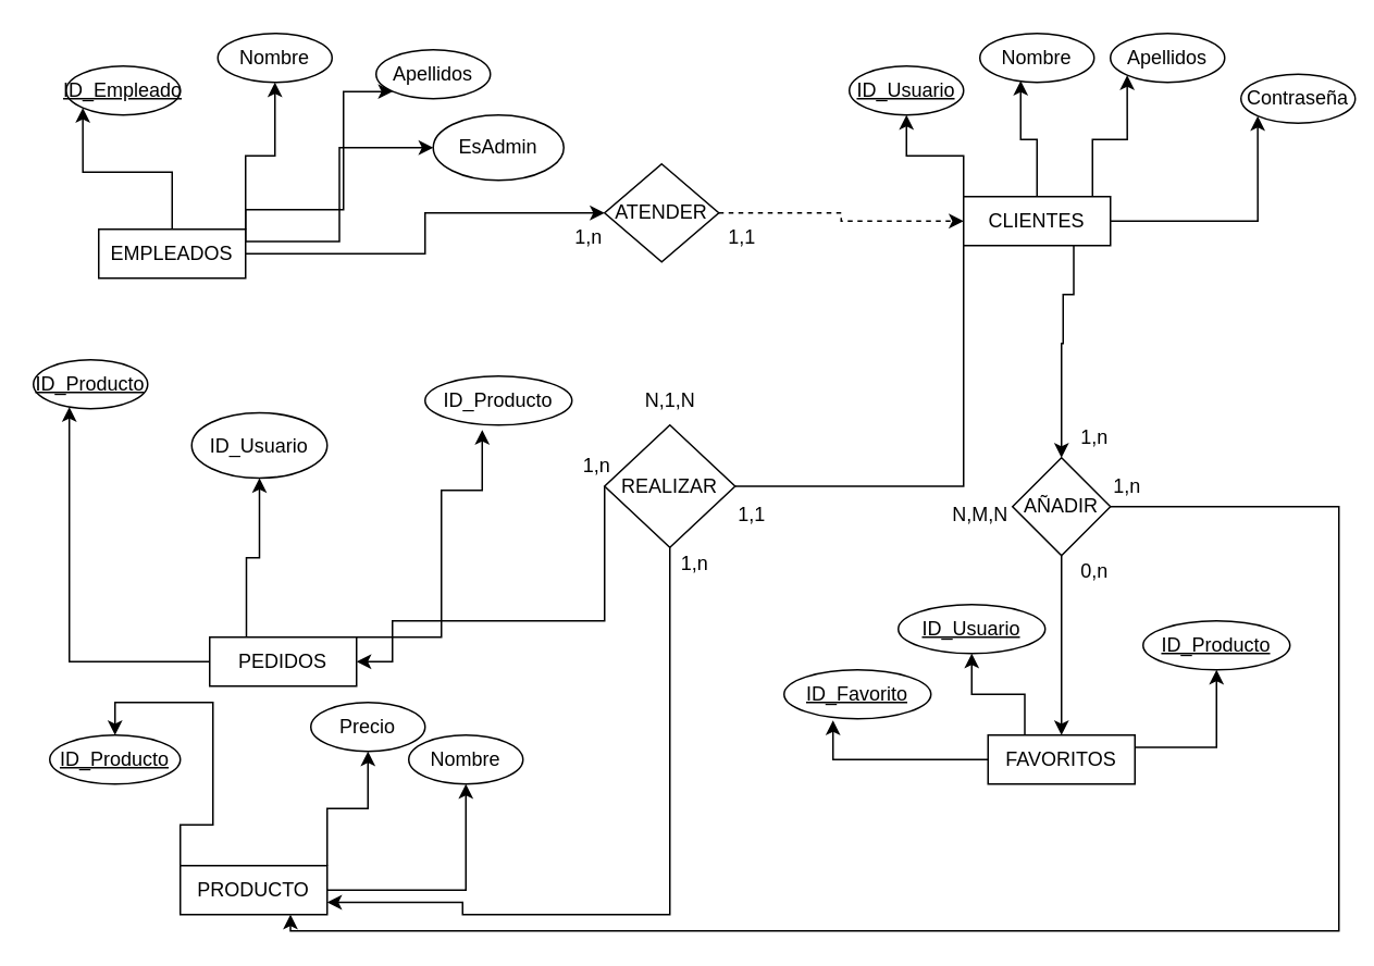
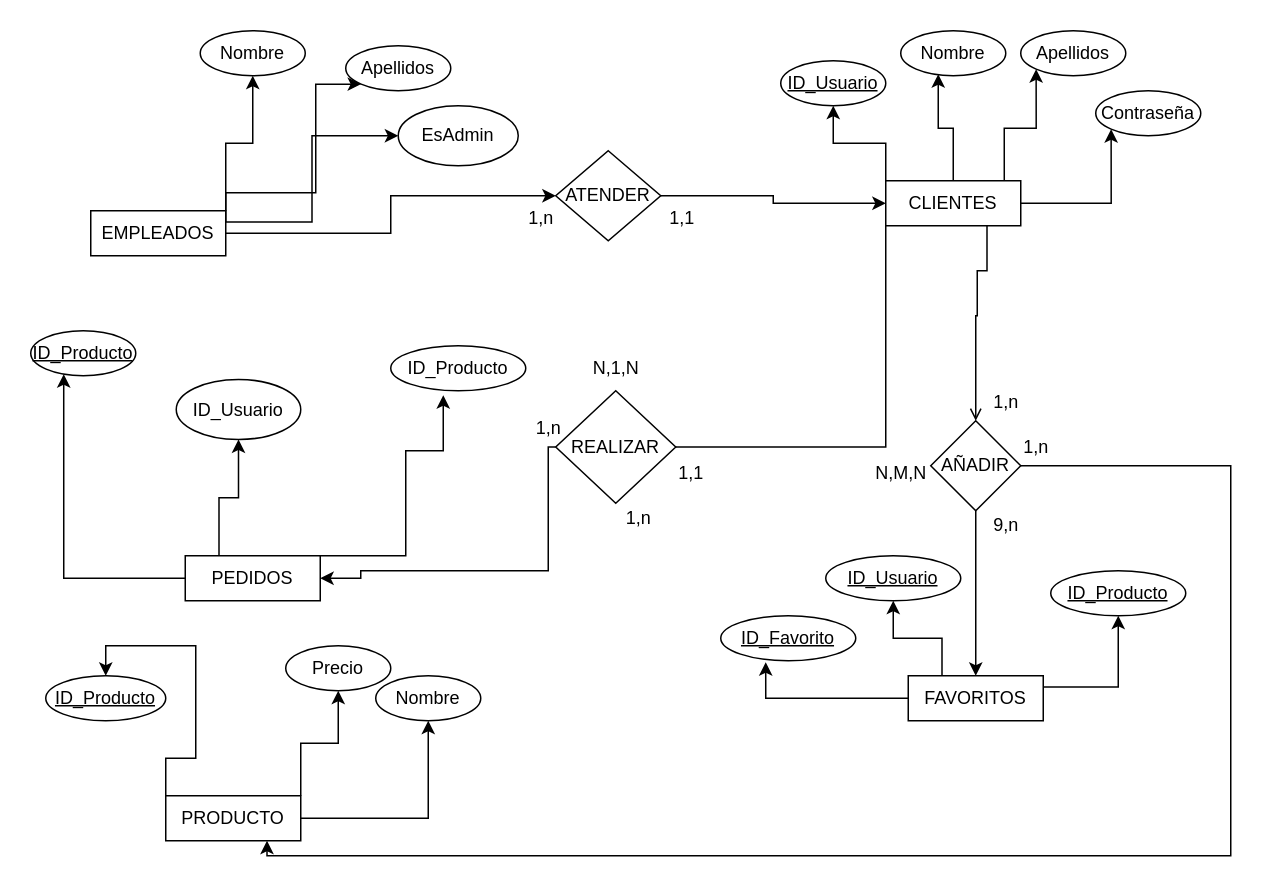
- <mxCell id="28" value="&lt;u&gt;ID_Empleado&lt;/u&gt;" style="ellipse;whiteSpace=wrap;html=1;" vertex="1" parent="1"><mxGeometry x="40" y="40" width="70" height="30" as="geometry" /></mxCell>
- <mxCell id="27" value="Contraseña" style="ellipse;whiteSpace=wrap;html=1;" vertex="1" parent="1"><mxGeometry x="760" y="45" width="70" height="30" as="geometry" /></mxCell>
+ <mxCell id="27" value="Contraseña" style="ellipse;whiteSpace=wrap;html=1;" vertex="1" parent="1"><mxGeometry x="730" y="60" width="70" height="30" as="geometry" /></mxCell>
- <mxCell id="8" style="edgeStyle=orthogonalEdgeStyle;rounded=0;orthogonalLoop=1;jettySize=auto;html=1;entryX=0;entryY=1;entryDx=0;entryDy=0;" edge="1" parent="1" source="13" target="28"><mxGeometry relative="1" as="geometry" /></mxCell>
- <mxCell id="43" style="edgeStyle=orthogonalEdgeStyle;rounded=0;orthogonalLoop=1;jettySize=auto;html=1;exitX=1;exitY=0.5;exitDx=0;exitDy=0;entryX=0;entryY=0.5;entryDx=0;entryDy=0;dashed=1;" edge="1" parent="1" source="44" target="7"><mxGeometry relative="1" as="geometry" /></mxCell>
+ <mxCell id="43" style="edgeStyle=orthogonalEdgeStyle;rounded=0;orthogonalLoop=1;jettySize=auto;html=1;exitX=1;exitY=0.5;exitDx=0;exitDy=0;entryX=0;entryY=0.5;entryDx=0;entryDy=0;" edge="1" parent="1" source="44" target="7"><mxGeometry relative="1" as="geometry" /></mxCell>
- <mxCell id="5" style="edgeStyle=orthogonalEdgeStyle;rounded=0;orthogonalLoop=1;jettySize=auto;html=1;exitX=0.75;exitY=1;exitDx=0;exitDy=0;entryX=0.5;entryY=0;entryDx=0;entryDy=0;" edge="1" parent="1" source="7" target="47"><mxGeometry relative="1" as="geometry"><mxPoint x="650" y="210" as="targetPoint" /><Array as="points"><mxPoint x="658" y="180" /><mxPoint x="651" y="180" /><mxPoint x="651" y="210" /><mxPoint x="650" y="210" /></Array></mxGeometry></mxCell>
+ <mxCell id="5" style="edgeStyle=orthogonalEdgeStyle;rounded=0;orthogonalLoop=1;jettySize=auto;html=1;exitX=0.75;exitY=1;exitDx=0;exitDy=0;entryX=0.5;entryY=0;entryDx=0;entryDy=0;endArrow=open;" edge="1" parent="1" source="7" target="47"><mxGeometry relative="1" as="geometry"><mxPoint x="650" y="210" as="targetPoint" /><Array as="points"><mxPoint x="658" y="180" /><mxPoint x="651" y="180" /><mxPoint x="651" y="210" /><mxPoint x="650" y="210" /></Array></mxGeometry></mxCell>
- <mxCell id="55" value="0,n" style="text;html=1;align=center;verticalAlign=middle;resizable=0;points=[];autosize=1;strokeColor=none;fillColor=none;" vertex="1" parent="1"><mxGeometry x="650" y="335" width="40" height="30" as="geometry" /></mxCell>
+ <mxCell id="55" value="9,n" style="text;html=1;align=center;verticalAlign=middle;resizable=0;points=[];autosize=1;strokeColor=none;fillColor=none;" vertex="1" parent="1"><mxGeometry x="650" y="335" width="40" height="30" as="geometry" /></mxCell>
- <mxCell id="20" value="PEDIDOS" style="rounded=0;whiteSpace=wrap;html=1;" vertex="1" parent="1"><mxGeometry x="128" y="390" width="90" height="30" as="geometry" /></mxCell>
+ <mxCell id="20" value="PEDIDOS" style="rounded=0;whiteSpace=wrap;html=1;" vertex="1" parent="1"><mxGeometry x="123" y="370" width="90" height="30" as="geometry" /></mxCell>
- <mxCell id="49" style="edgeStyle=orthogonalEdgeStyle;rounded=0;orthogonalLoop=1;jettySize=auto;html=1;entryX=1;entryY=0.75;entryDx=0;entryDy=0;exitX=0.5;exitY=1;exitDx=0;exitDy=0;" edge="1" parent="1" source="50" target="17"><mxGeometry relative="1" as="geometry"><mxPoint x="425" y="540" as="targetPoint" /><mxPoint x="420" y="330" as="sourcePoint" /><Array as="points"><mxPoint x="410" y="335" /><mxPoint x="410" y="560" /><mxPoint x="283" y="560" /><mxPoint x="283" y="553" /></Array></mxGeometry></mxCell>
